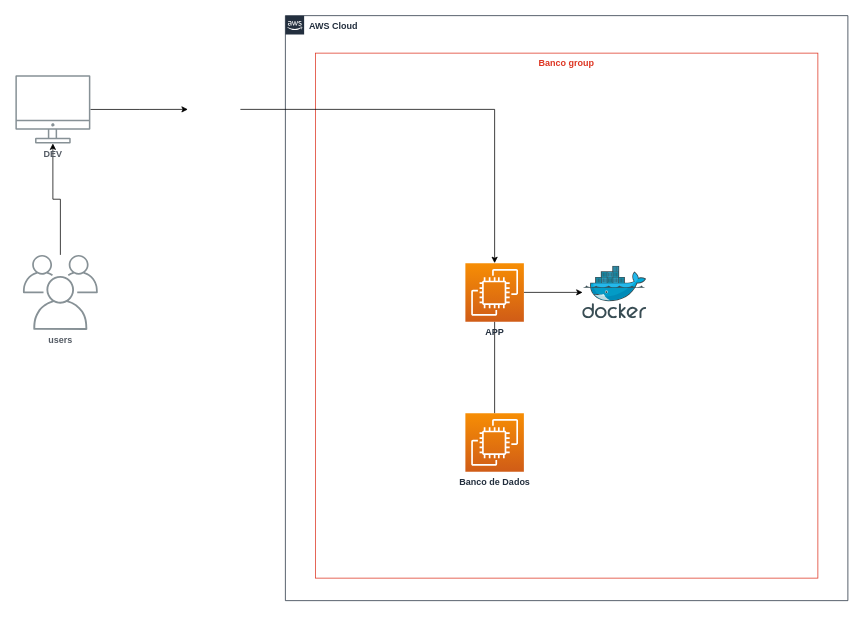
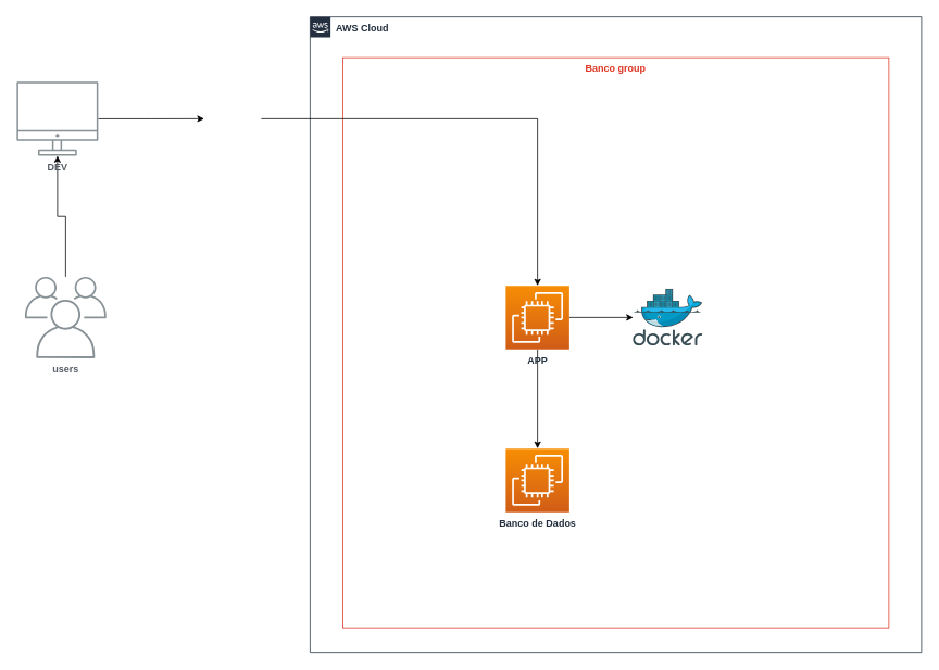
- <mxCell id="6" style="edgeStyle=orthogonalEdgeStyle;rounded=0;orthogonalLoop=1;jettySize=auto;html=1;endArrow=none;" edge="1" parent="2" source="7" target="4"><mxGeometry relative="1" as="geometry" /></mxCell>
+ <mxCell id="6" style="edgeStyle=orthogonalEdgeStyle;rounded=0;orthogonalLoop=1;jettySize=auto;html=1;" edge="1" parent="2" source="7" target="4"><mxGeometry relative="1" as="geometry" /></mxCell>
